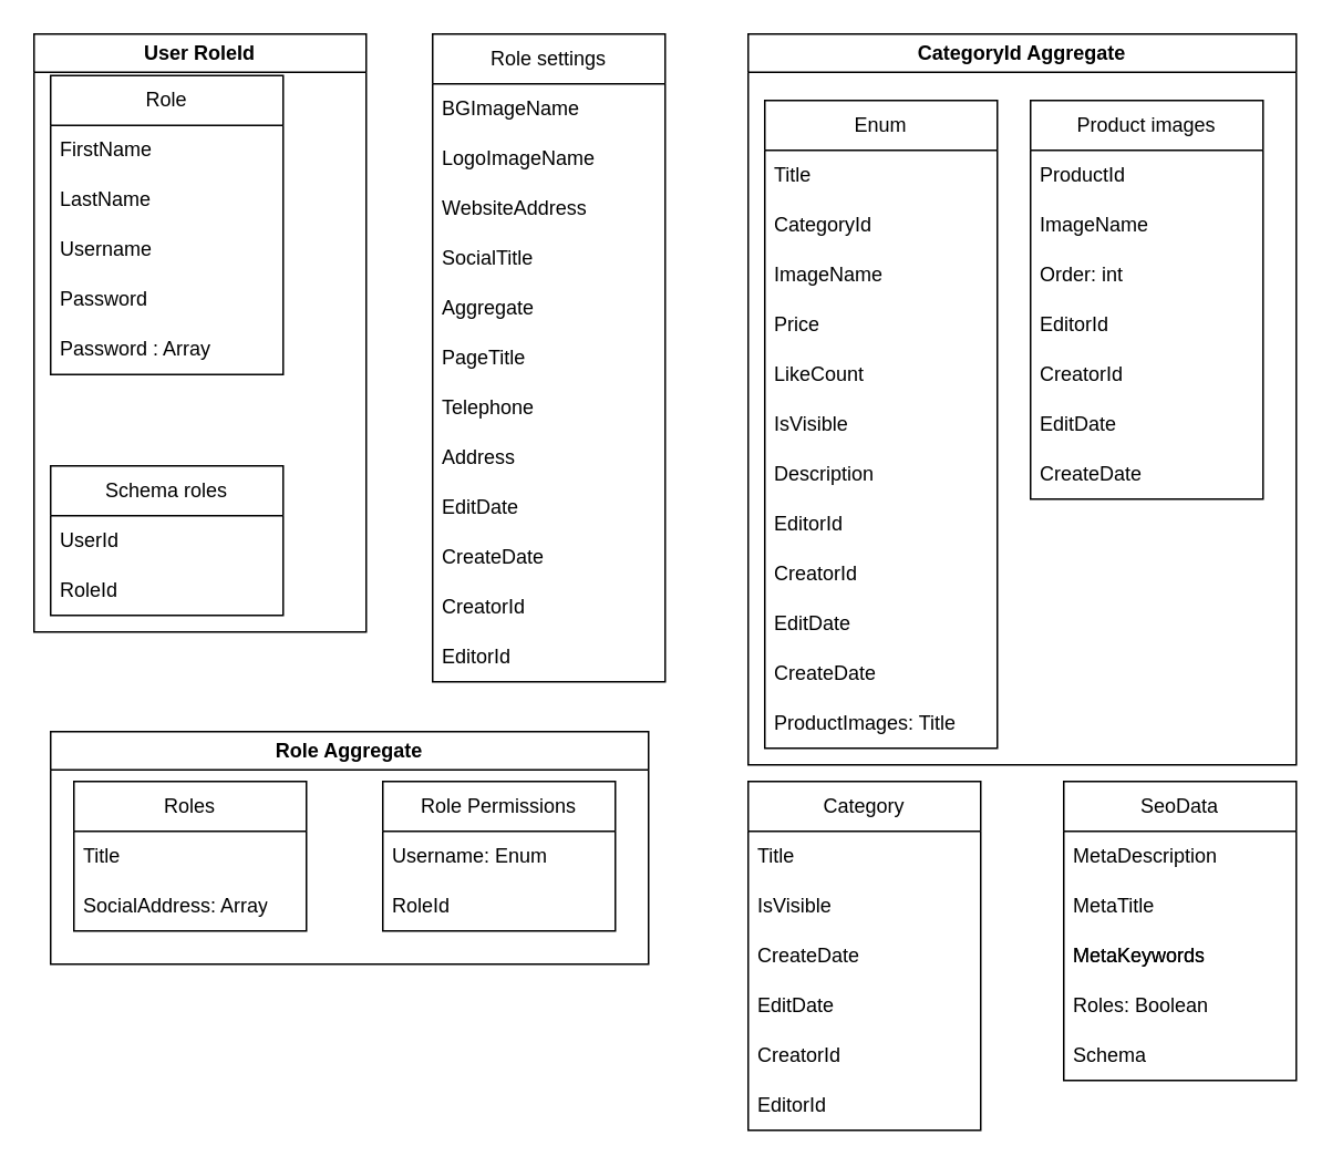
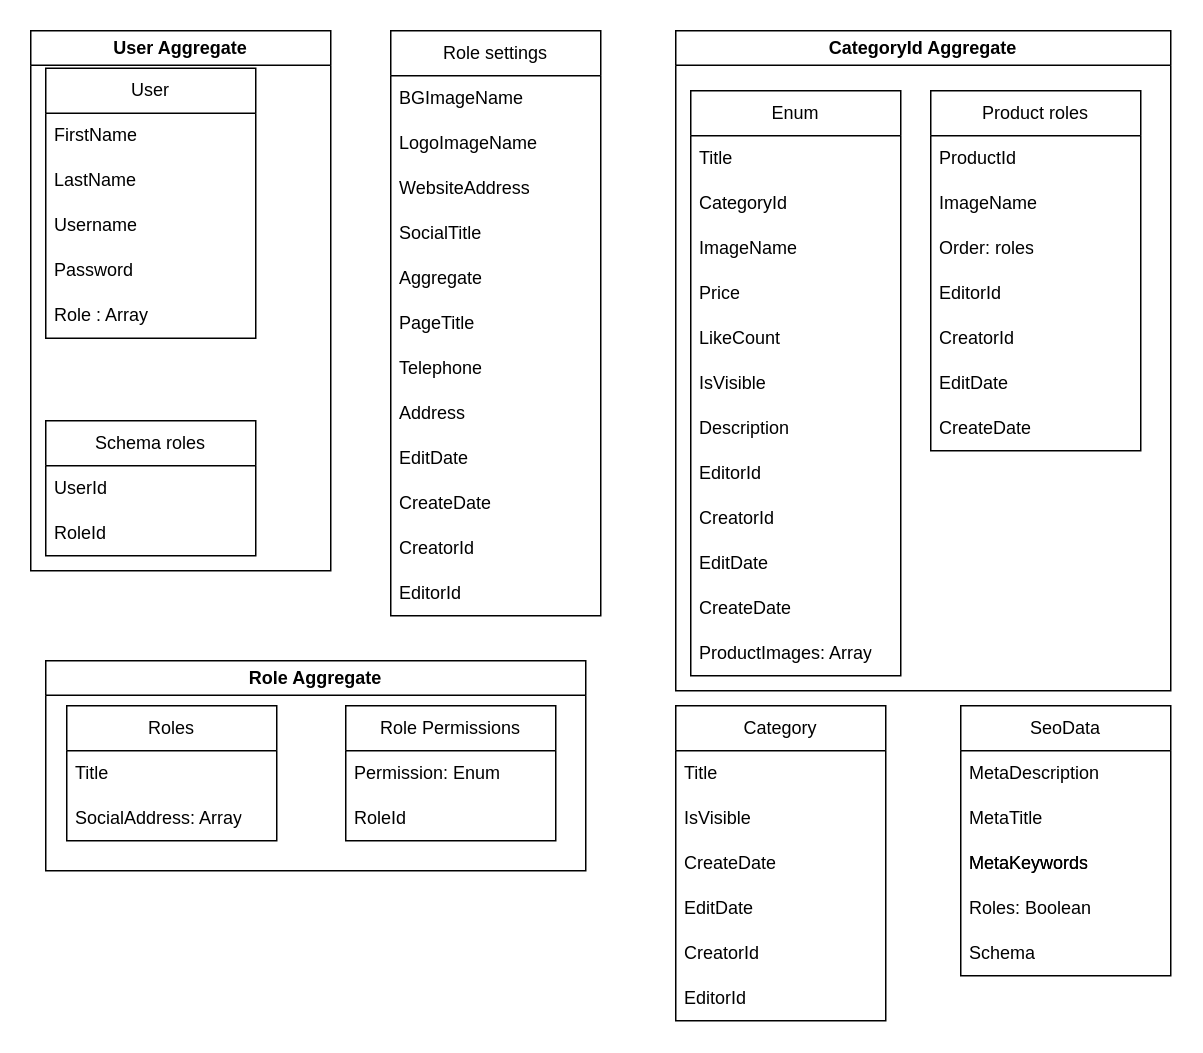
- <mxCell id="22" value="User RoleId" style="swimlane;whiteSpace=wrap;html=1;" vertex="1" parent="1"><mxGeometry x="20" y="20" width="200" height="360" as="geometry" /></mxCell>
+ <mxCell id="22" value="User Aggregate" style="swimlane;whiteSpace=wrap;html=1;" vertex="1" parent="1"><mxGeometry x="20" y="20" width="200" height="360" as="geometry" /></mxCell>
- <mxCell id="23" value="Role" style="swimlane;fontStyle=0;childLayout=stackLayout;horizontal=1;startSize=30;horizontalStack=0;resizeParent=1;resizeParentMax=0;resizeLast=0;collapsible=1;marginBottom=0;whiteSpace=wrap;html=1;" vertex="1" parent="22"><mxGeometry x="10" y="25" width="140" height="180" as="geometry" /></mxCell>
+ <mxCell id="23" value="User" style="swimlane;fontStyle=0;childLayout=stackLayout;horizontal=1;startSize=30;horizontalStack=0;resizeParent=1;resizeParentMax=0;resizeLast=0;collapsible=1;marginBottom=0;whiteSpace=wrap;html=1;" vertex="1" parent="22"><mxGeometry x="10" y="25" width="140" height="180" as="geometry" /></mxCell>
- <mxCell id="46" value="Product images" style="swimlane;fontStyle=0;childLayout=stackLayout;horizontal=1;startSize=30;horizontalStack=0;resizeParent=1;resizeParentMax=0;resizeLast=0;collapsible=1;marginBottom=0;whiteSpace=wrap;html=1;" vertex="1" parent="32"><mxGeometry x="170" y="40" width="140" height="240" as="geometry" /></mxCell>
+ <mxCell id="46" value="Product roles" style="swimlane;fontStyle=0;childLayout=stackLayout;horizontal=1;startSize=30;horizontalStack=0;resizeParent=1;resizeParentMax=0;resizeLast=0;collapsible=1;marginBottom=0;whiteSpace=wrap;html=1;" vertex="1" parent="32"><mxGeometry x="170" y="40" width="140" height="240" as="geometry" /></mxCell>
- <mxCell id="49" value="Order: int" style="text;strokeColor=none;fillColor=none;align=left;verticalAlign=middle;spacingLeft=4;spacingRight=4;overflow=hidden;points=[[0,0.5],[1,0.5]];portConstraint=eastwest;rotatable=0;whiteSpace=wrap;html=1;" vertex="1" parent="46"><mxGeometry y="90" width="140" height="30" as="geometry" /></mxCell>
+ <mxCell id="49" value="Order: roles" style="text;strokeColor=none;fillColor=none;align=left;verticalAlign=middle;spacingLeft=4;spacingRight=4;overflow=hidden;points=[[0,0.5],[1,0.5]];portConstraint=eastwest;rotatable=0;whiteSpace=wrap;html=1;" vertex="1" parent="46"><mxGeometry y="90" width="140" height="30" as="geometry" /></mxCell>
- <mxCell id="28" value="Password : Array" style="text;strokeColor=none;fillColor=none;align=left;verticalAlign=middle;spacingLeft=4;spacingRight=4;overflow=hidden;points=[[0,0.5],[1,0.5]];portConstraint=eastwest;rotatable=0;whiteSpace=wrap;html=1;" vertex="1" parent="23"><mxGeometry y="150" width="140" height="30" as="geometry" /></mxCell>
+ <mxCell id="28" value="Role : Array" style="text;strokeColor=none;fillColor=none;align=left;verticalAlign=middle;spacingLeft=4;spacingRight=4;overflow=hidden;points=[[0,0.5],[1,0.5]];portConstraint=eastwest;rotatable=0;whiteSpace=wrap;html=1;" vertex="1" parent="23"><mxGeometry y="150" width="140" height="30" as="geometry" /></mxCell>
- <mxCell id="45" value="ProductImages: Title" style="text;strokeColor=none;fillColor=none;align=left;verticalAlign=middle;spacingLeft=4;spacingRight=4;overflow=hidden;points=[[0,0.5],[1,0.5]];portConstraint=eastwest;rotatable=0;whiteSpace=wrap;html=1;" vertex="1" parent="33"><mxGeometry y="360" width="140" height="30" as="geometry" /></mxCell>
+ <mxCell id="45" value="ProductImages: Array" style="text;strokeColor=none;fillColor=none;align=left;verticalAlign=middle;spacingLeft=4;spacingRight=4;overflow=hidden;points=[[0,0.5],[1,0.5]];portConstraint=eastwest;rotatable=0;whiteSpace=wrap;html=1;" vertex="1" parent="33"><mxGeometry y="360" width="140" height="30" as="geometry" /></mxCell>
- <mxCell id="56" value="Username: Enum" style="text;strokeColor=none;fillColor=none;align=left;verticalAlign=middle;spacingLeft=4;spacingRight=4;overflow=hidden;points=[[0,0.5],[1,0.5]];portConstraint=eastwest;rotatable=0;whiteSpace=wrap;html=1;" vertex="1" parent="55"><mxGeometry y="30" width="140" height="30" as="geometry" /></mxCell>
+ <mxCell id="56" value="Permission: Enum" style="text;strokeColor=none;fillColor=none;align=left;verticalAlign=middle;spacingLeft=4;spacingRight=4;overflow=hidden;points=[[0,0.5],[1,0.5]];portConstraint=eastwest;rotatable=0;whiteSpace=wrap;html=1;" vertex="1" parent="55"><mxGeometry y="30" width="140" height="30" as="geometry" /></mxCell>
